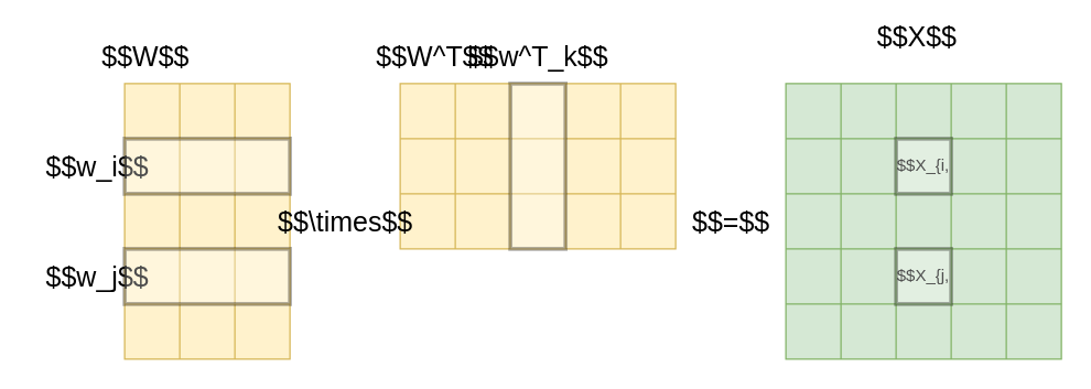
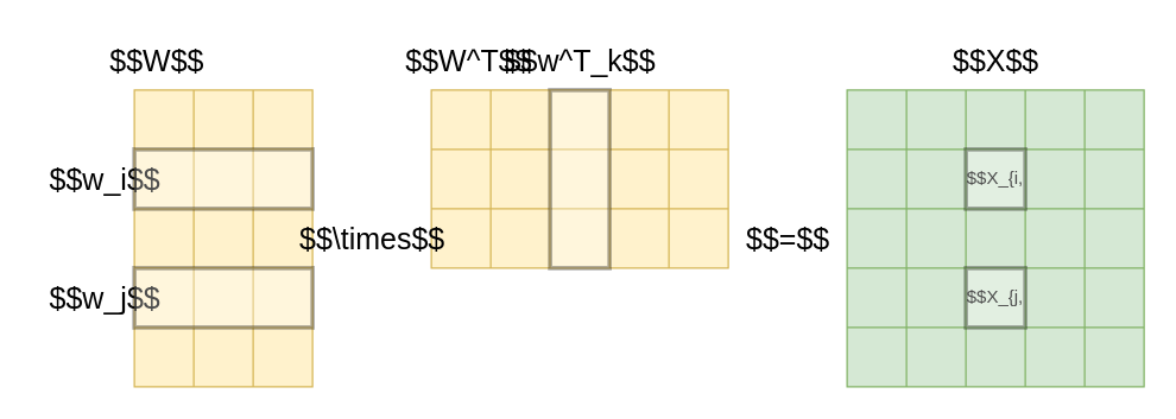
- <mxCell id="75" value="&lt;font style=&quot;font-size: 20px;&quot;&gt;$$X$$&lt;/font&gt;" style="text;html=1;align=center;verticalAlign=middle;resizable=0;points=[];autosize=1;strokeColor=none;fillColor=none;" parent="1" vertex="1"><mxGeometry x="625" y="5" width="80" height="40" as="geometry" /></mxCell>
+ <mxCell id="75" value="&lt;font style=&quot;font-size: 20px;&quot;&gt;$$X$$&lt;/font&gt;" style="text;html=1;align=center;verticalAlign=middle;resizable=0;points=[];autosize=1;strokeColor=none;fillColor=none;" parent="1" vertex="1"><mxGeometry x="630" y="20" width="80" height="40" as="geometry" /></mxCell>
